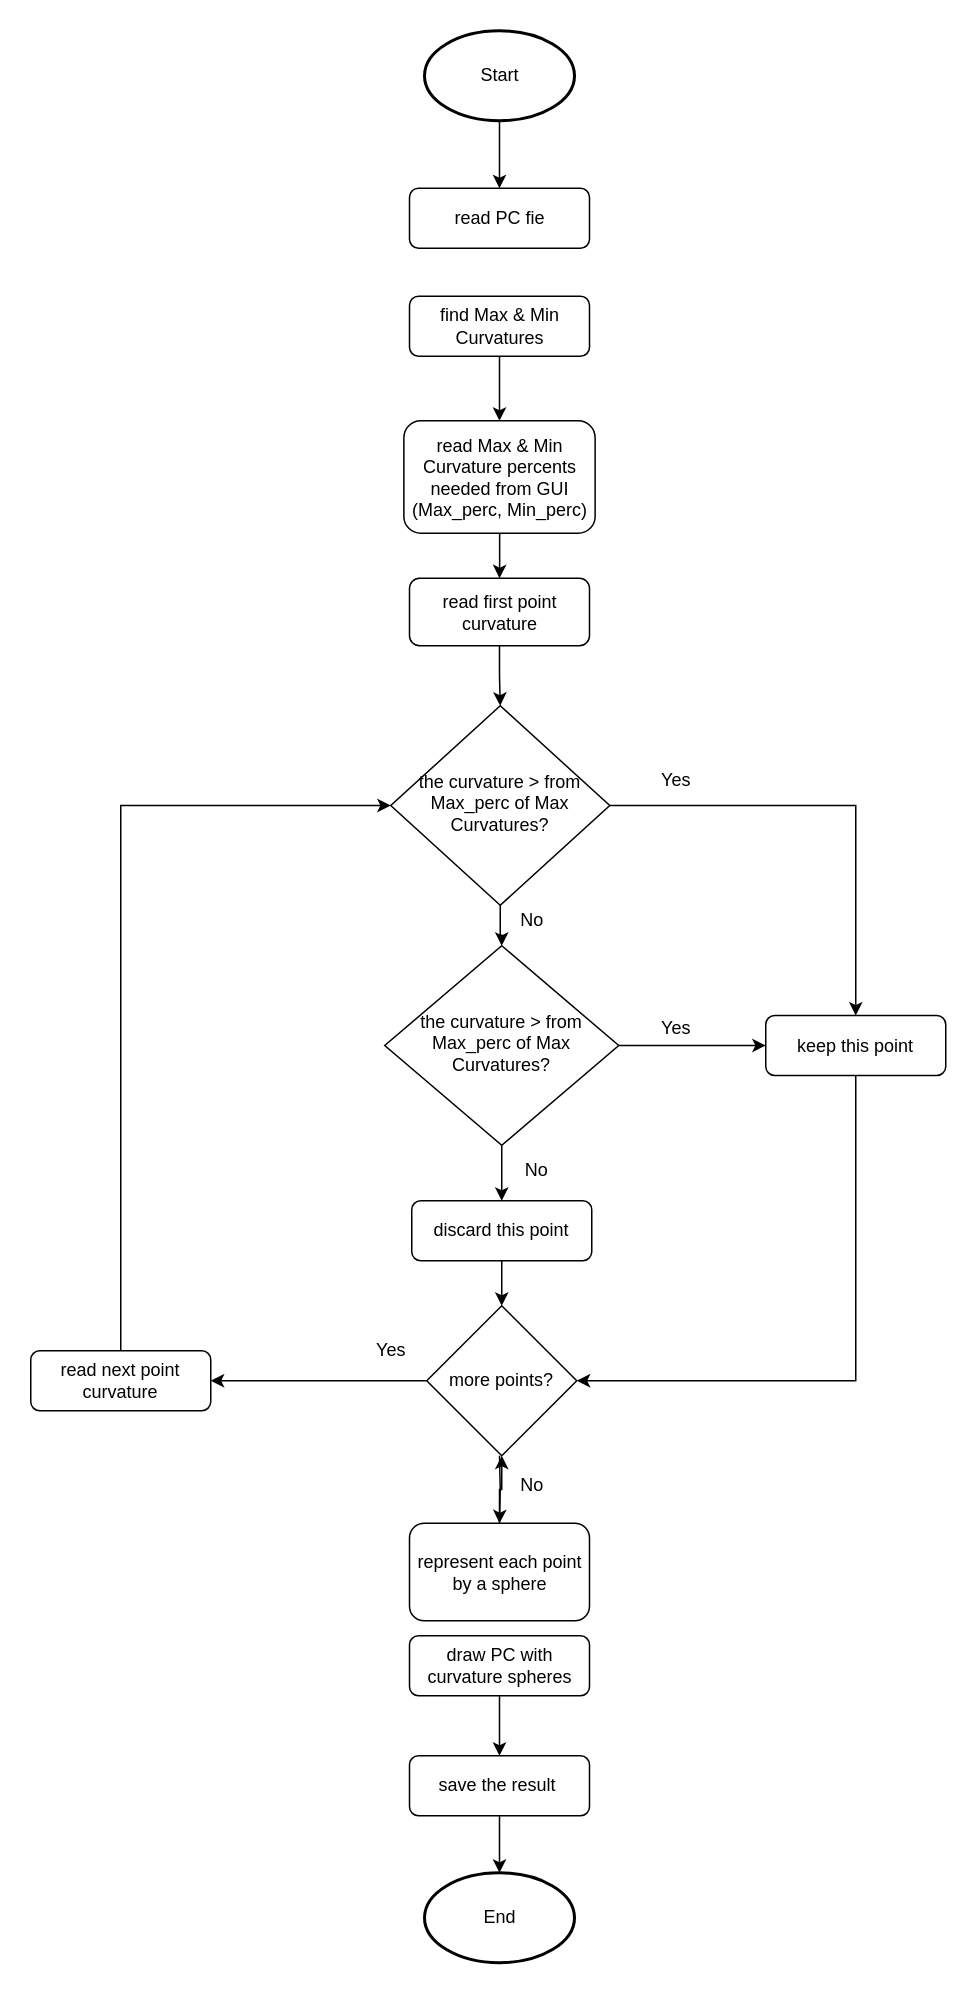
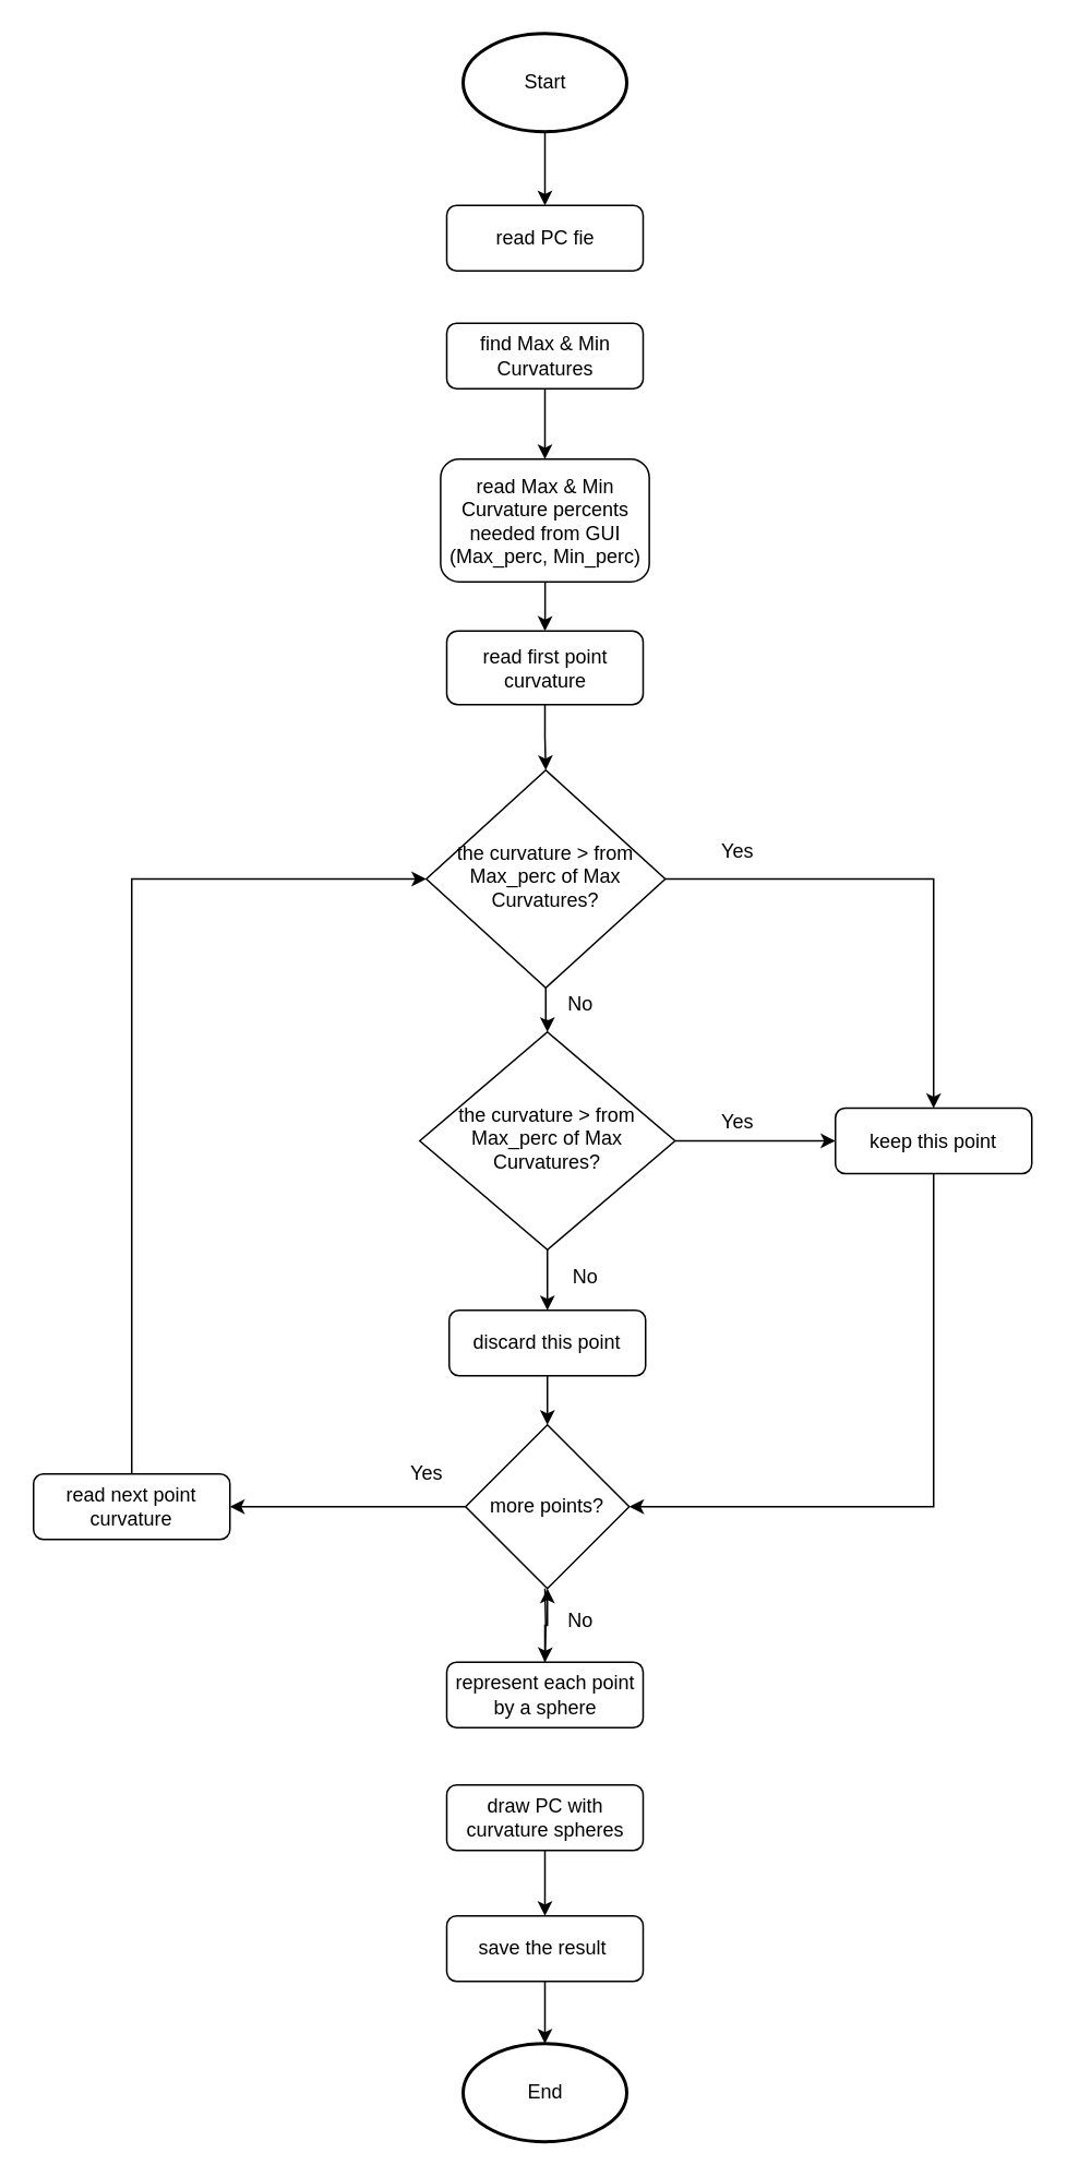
- <mxCell id="20" value="represent each point by a sphere" style="rounded=1;whiteSpace=wrap;html=1;fontSize=12;glass=0;strokeWidth=1;shadow=0;" parent="1" vertex="1"><mxGeometry x="272.5" y="1015" width="120" height="65" as="geometry" /></mxCell>
+ <mxCell id="20" value="represent each point by a sphere" style="rounded=1;whiteSpace=wrap;html=1;fontSize=12;glass=0;strokeWidth=1;shadow=0;" parent="1" vertex="1"><mxGeometry x="272.5" y="1015" width="120" height="40" as="geometry" /></mxCell>
